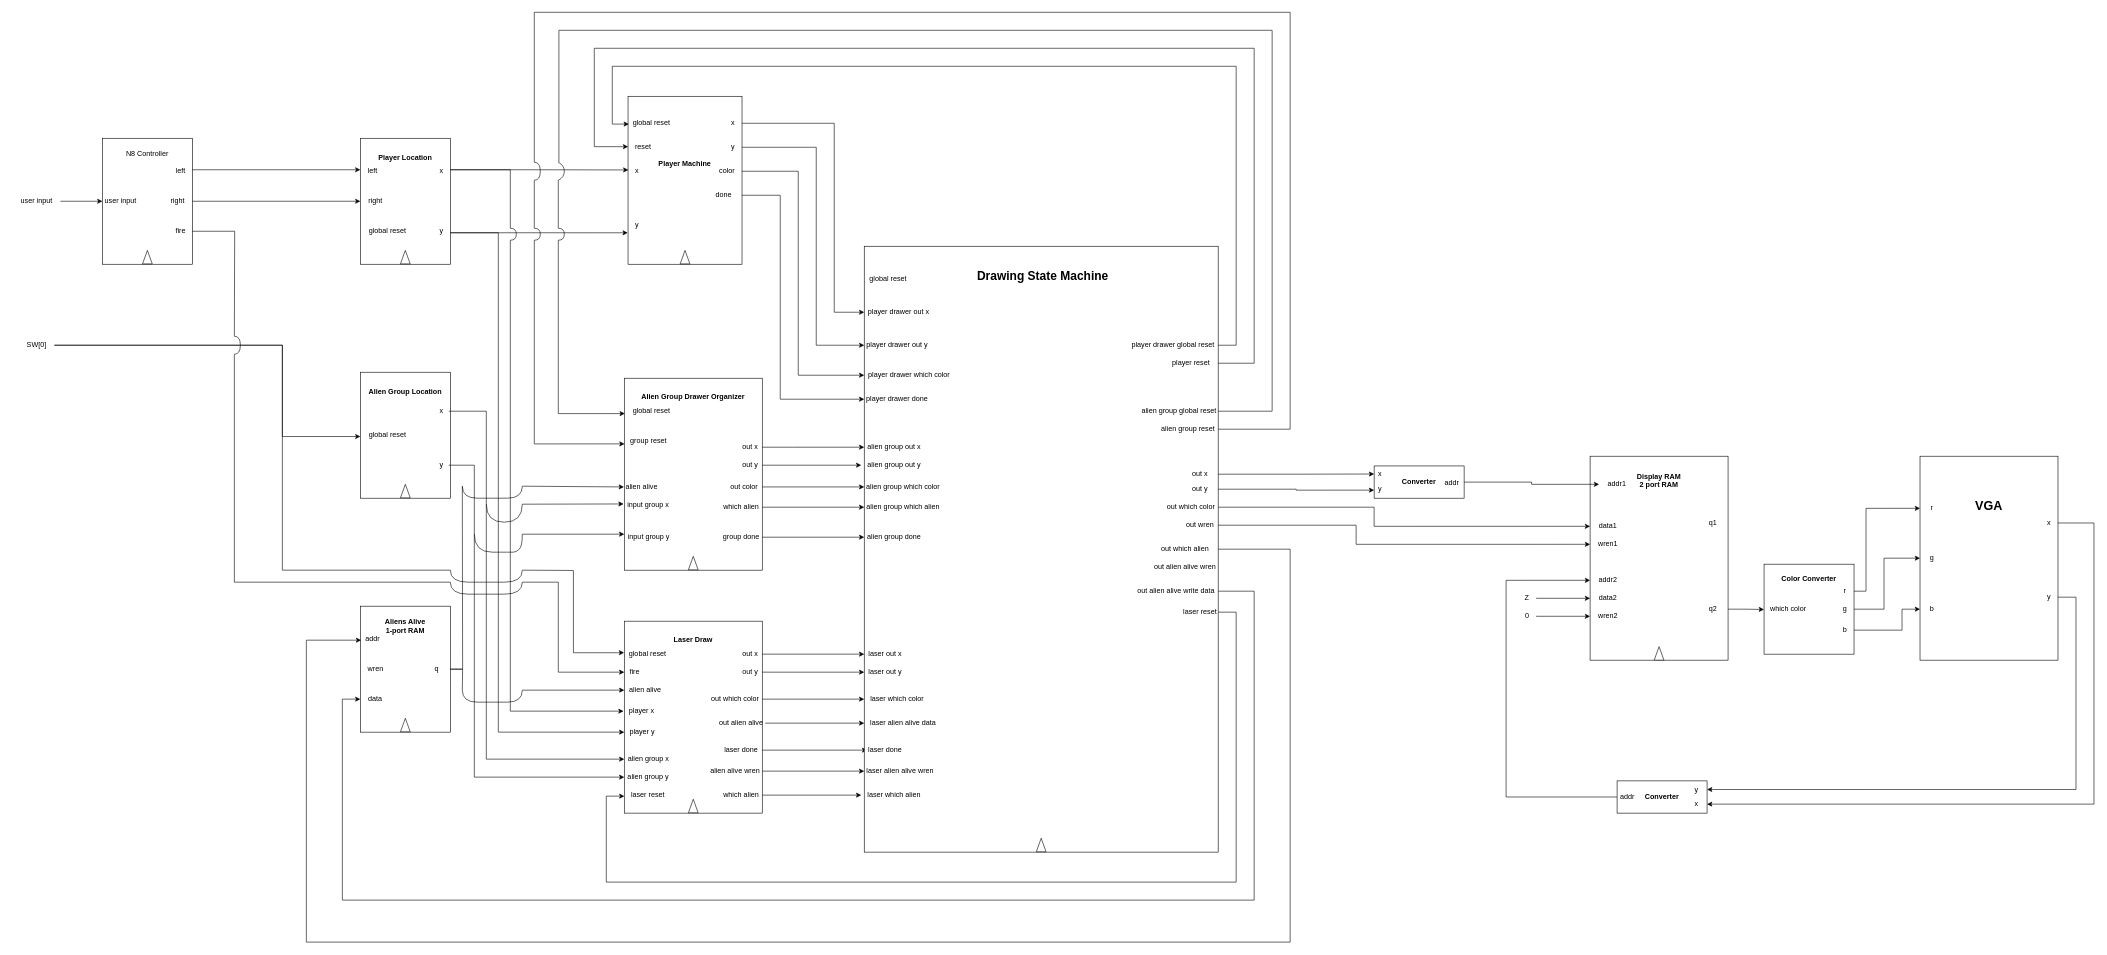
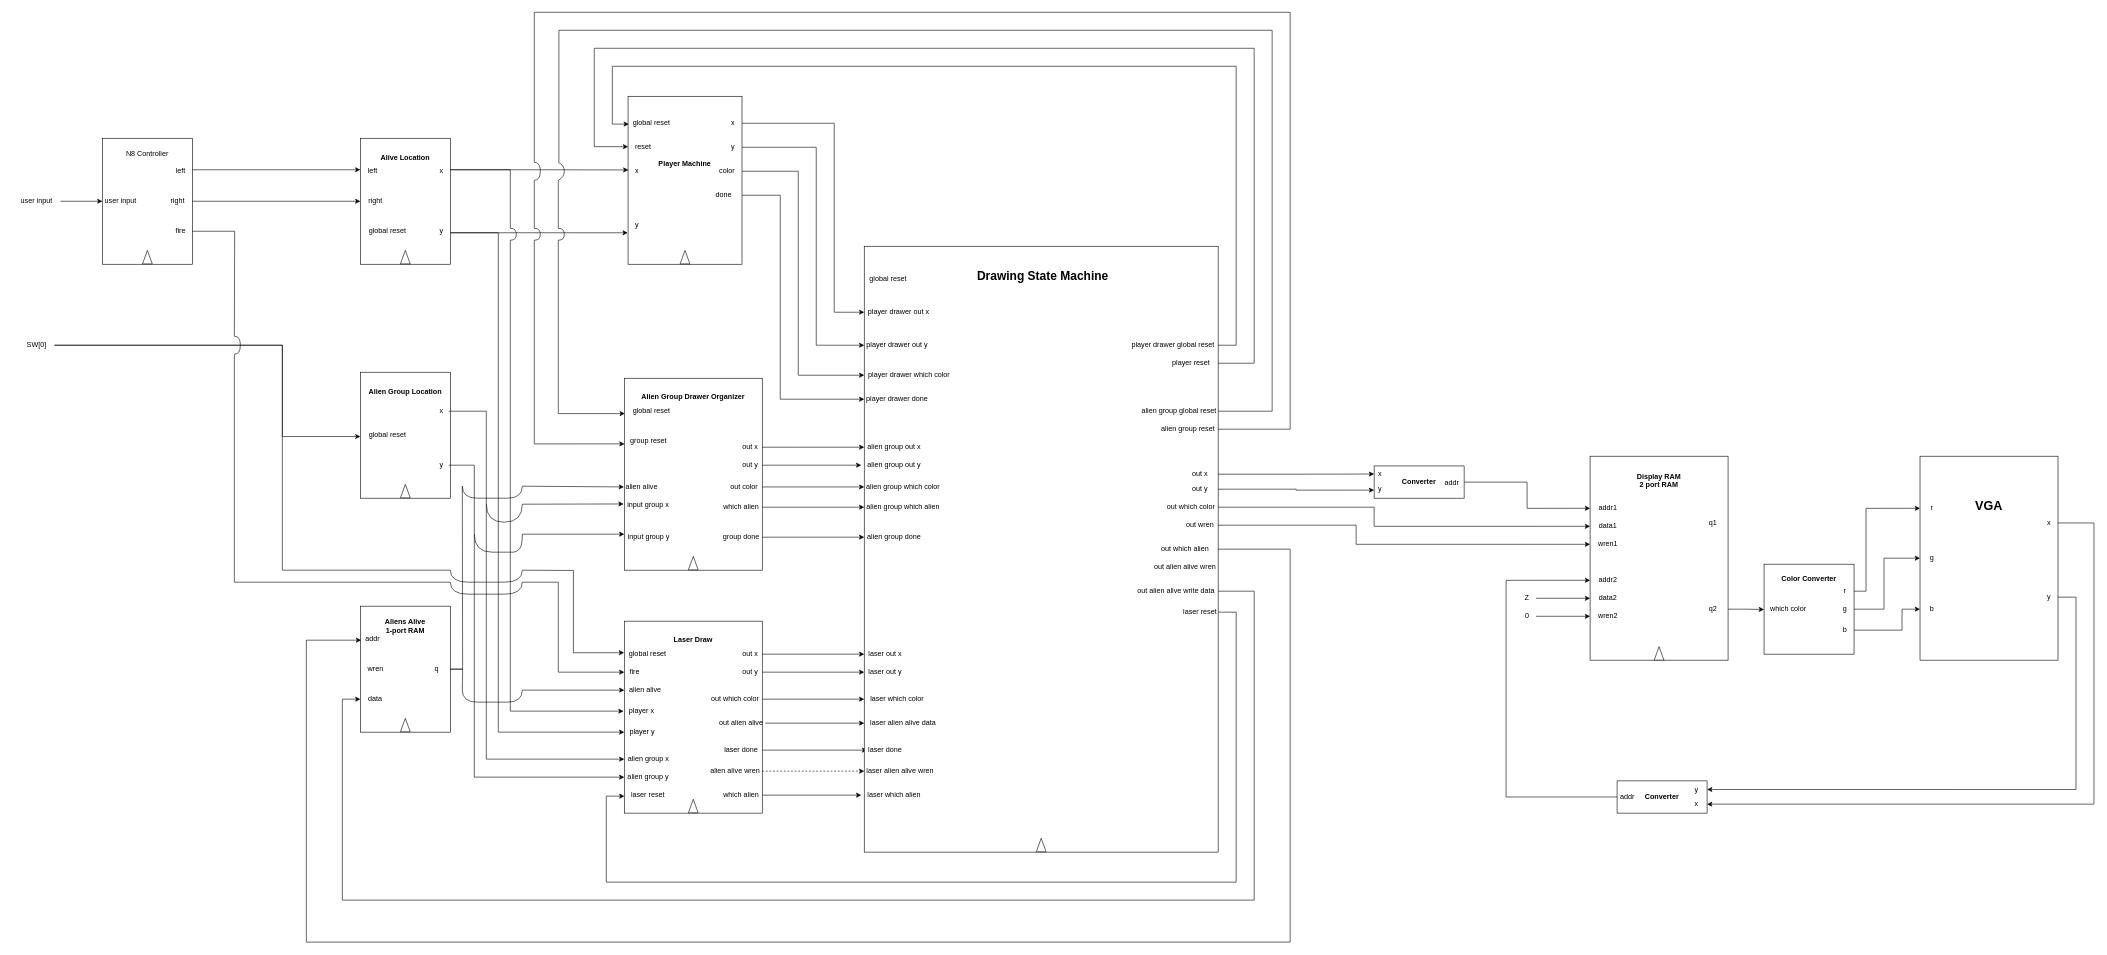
- <mxCell id="12" value="&lt;b&gt;Player Location&lt;br&gt;&lt;br&gt;&lt;br&gt;&lt;br&gt;&lt;br&gt;&lt;br&gt;&lt;br&gt;&lt;br&gt;&lt;br&gt;&lt;br&gt;&lt;br&gt;&lt;/b&gt;" style="rounded=0;whiteSpace=wrap;html=1;points=[[0,0,0,0,0],[0,0.25,0,0,0],[0,0.5,0,0,0],[0,0.75,0,0,0],[0,1,0,0,0],[0.25,0,0,0,0],[0.25,1,0,0,0],[0.5,0,0,0,0],[0.5,1,0,0,0],[0.75,0,0,0,0],[0.75,1,0,0,0],[1,0,0,0,0],[1,0.25,0,0,0],[1,0.5,0,0,0],[1,0.75,0,0,0],[1,1,0,0,0]];" vertex="1" parent="1"><mxGeometry x="600" y="230" width="150" height="210" as="geometry" /></mxCell>
+ <mxCell id="12" value="&lt;b&gt;Alive Location&lt;br&gt;&lt;br&gt;&lt;br&gt;&lt;br&gt;&lt;br&gt;&lt;br&gt;&lt;br&gt;&lt;br&gt;&lt;br&gt;&lt;br&gt;&lt;br&gt;&lt;/b&gt;" style="rounded=0;whiteSpace=wrap;html=1;points=[[0,0,0,0,0],[0,0.25,0,0,0],[0,0.5,0,0,0],[0,0.75,0,0,0],[0,1,0,0,0],[0.25,0,0,0,0],[0.25,1,0,0,0],[0.5,0,0,0,0],[0.5,1,0,0,0],[0.75,0,0,0,0],[0.75,1,0,0,0],[1,0,0,0,0],[1,0.25,0,0,0],[1,0.5,0,0,0],[1,0.75,0,0,0],[1,1,0,0,0]];" vertex="1" parent="1"><mxGeometry x="600" y="230" width="150" height="210" as="geometry" /></mxCell>
- <mxCell id="165" value="addr1" style="text;strokeColor=none;align=center;fillColor=none;html=1;verticalAlign=middle;whiteSpace=wrap;rounded=0;" vertex="1" parent="1"><mxGeometry x="2665" y="791.87" width="60" height="30" as="geometry" /></mxCell>
+ <mxCell id="165" value="addr1" style="text;strokeColor=none;align=center;fillColor=none;html=1;verticalAlign=middle;whiteSpace=wrap;rounded=0;" vertex="1" parent="1"><mxGeometry x="2650" y="831.87" width="60" height="30" as="geometry" /></mxCell>
- <mxCell id="89" style="edgeStyle=orthogonalEdgeStyle;rounded=0;orthogonalLoop=1;jettySize=auto;html=1;entryX=0;entryY=0.5;entryDx=0;entryDy=0;" edge="1" parent="1" source="90" target="113"><mxGeometry relative="1" as="geometry" /></mxCell>
+ <mxCell id="89" style="edgeStyle=orthogonalEdgeStyle;rounded=0;orthogonalLoop=1;jettySize=auto;html=1;entryX=0;entryY=0.5;entryDx=0;entryDy=0;dashed=1;" edge="1" parent="1" source="90" target="113"><mxGeometry relative="1" as="geometry" /></mxCell>
